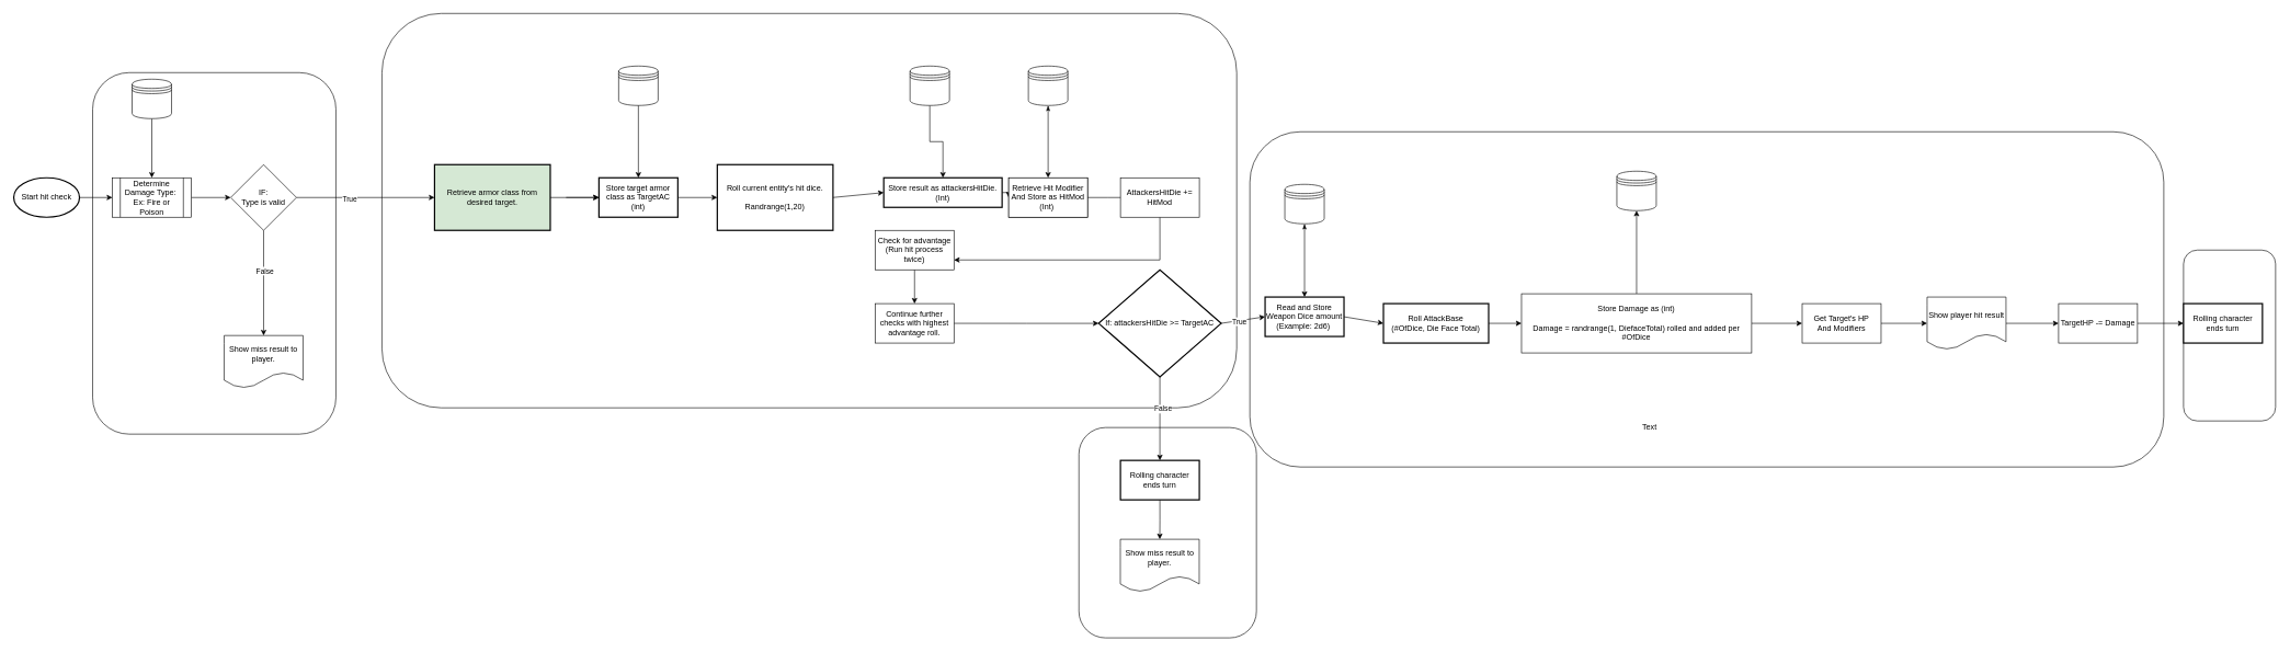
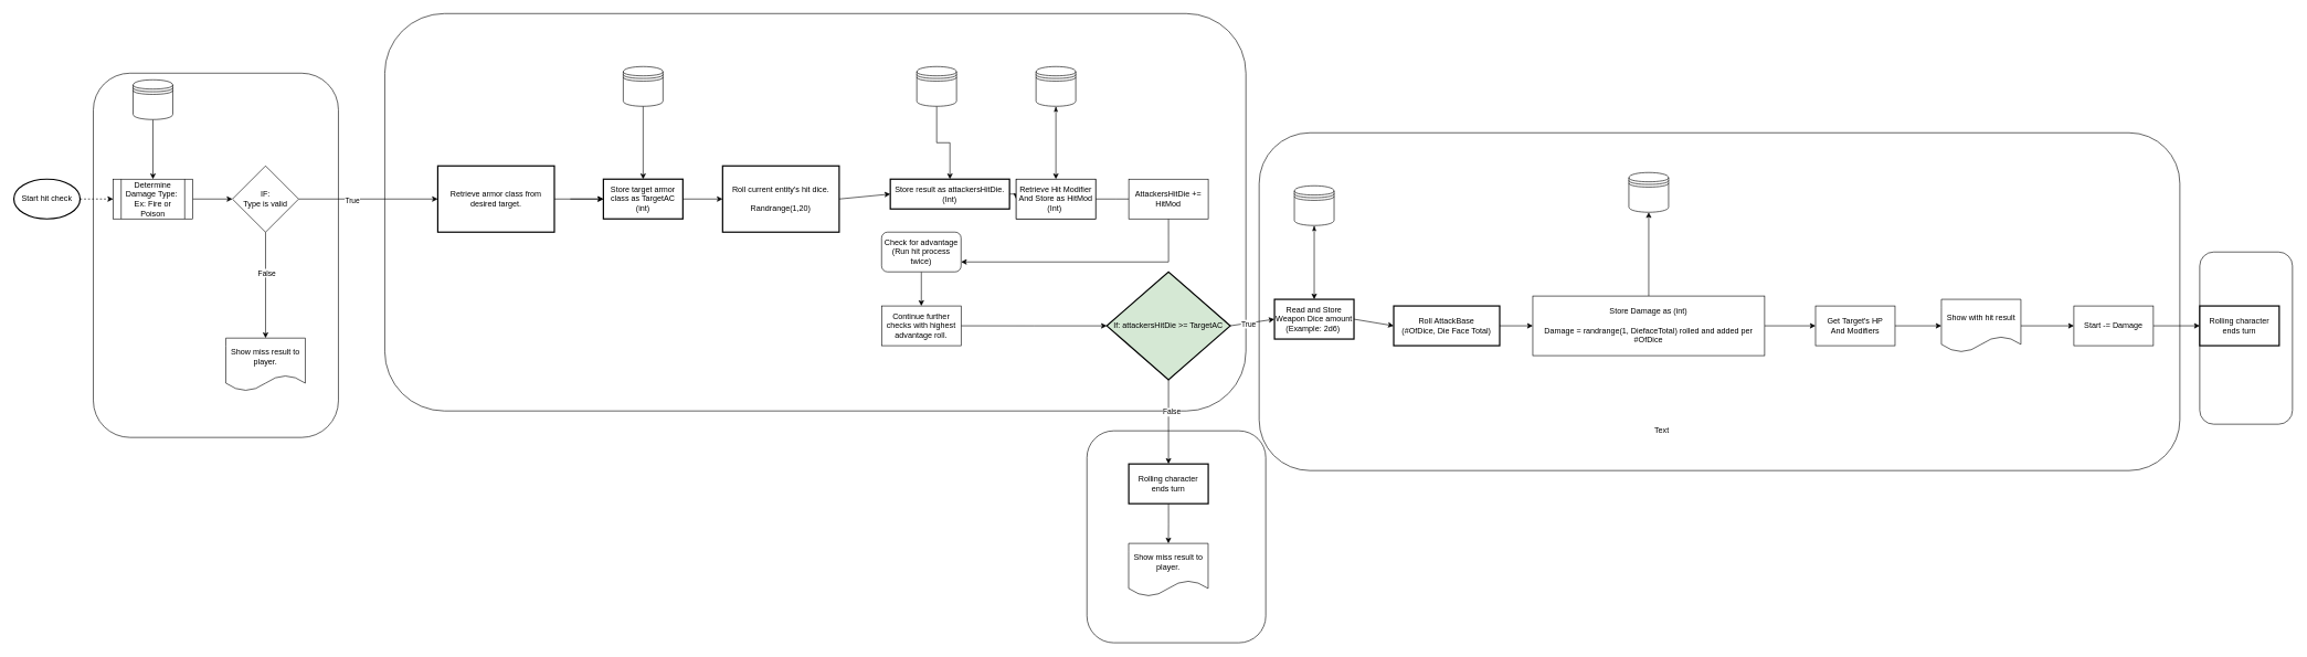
- <mxCell id="9" style="edgeStyle=orthogonalEdgeStyle;rounded=0;orthogonalLoop=1;jettySize=auto;html=1;entryX=0;entryY=0.5;entryDx=0;entryDy=0;startArrow=none;startFill=0;" edge="1" parent="1" source="10" target="55"><mxGeometry relative="1" as="geometry" /></mxCell>
+ <mxCell id="9" style="edgeStyle=orthogonalEdgeStyle;rounded=0;orthogonalLoop=1;jettySize=auto;html=1;entryX=0;entryY=0.5;entryDx=0;entryDy=0;startArrow=none;startFill=0;dashed=1;" edge="1" parent="1" source="10" target="55"><mxGeometry relative="1" as="geometry" /></mxCell>
- <mxCell id="34" value="Retrieve armor class from desired target." style="rounded=0;whiteSpace=wrap;html=1;absoluteArcSize=1;arcSize=14;strokeWidth=2;fillColor=#d5e8d4;" vertex="1" parent="1"><mxGeometry x="660" y="250" width="176" height="100" as="geometry" /></mxCell>
+ <mxCell id="34" value="Retrieve armor class from desired target." style="rounded=0;whiteSpace=wrap;html=1;absoluteArcSize=1;arcSize=14;strokeWidth=2;" vertex="1" parent="1"><mxGeometry x="660" y="250" width="176" height="100" as="geometry" /></mxCell>
- <mxCell id="64" value="Check for advantage&lt;br&gt;(Run hit process twice)" style="rounded=0;whiteSpace=wrap;html=1;" vertex="1" parent="1"><mxGeometry x="1330" y="350" width="120" height="60" as="geometry" /></mxCell>
+ <mxCell id="64" value="Check for advantage&lt;br&gt;(Run hit process twice)" style="whiteSpace=wrap;html=1;rounded=1;" vertex="1" parent="1"><mxGeometry x="1330" y="350" width="120" height="60" as="geometry" /></mxCell>
- <mxCell id="53" value="Show player hit result" style="shape=document;whiteSpace=wrap;html=1;boundedLbl=1;" vertex="1" parent="1"><mxGeometry x="2930" y="451.45" width="120" height="80" as="geometry" /></mxCell>
+ <mxCell id="53" value="Show with hit result" style="shape=document;whiteSpace=wrap;html=1;boundedLbl=1;" vertex="1" parent="1"><mxGeometry x="2930" y="451.45" width="120" height="80" as="geometry" /></mxCell>
- <mxCell id="12" value="If: attackersHitDie &amp;gt;= TargetAC" style="rhombus;whiteSpace=wrap;html=1;rounded=0;strokeWidth=2;rotation=0;direction=south;" parent="1" vertex="1"><mxGeometry x="1670" y="410" width="186.32" height="162.91" as="geometry" /></mxCell>
+ <mxCell id="12" value="If: attackersHitDie &amp;gt;= TargetAC" style="rhombus;whiteSpace=wrap;html=1;rounded=0;strokeWidth=2;rotation=0;direction=south;fillColor=#d5e8d4;" parent="1" vertex="1"><mxGeometry x="1670" y="410" width="186.32" height="162.91" as="geometry" /></mxCell>
- <mxCell id="29" value="TargetHP -= Damage" style="whiteSpace=wrap;html=1;rounded=0;" parent="1" vertex="1"><mxGeometry x="3130" y="461.45" width="120" height="60" as="geometry" /></mxCell>
+ <mxCell id="29" value="Start -= Damage" style="whiteSpace=wrap;html=1;rounded=0;" parent="1" vertex="1"><mxGeometry x="3130" y="461.45" width="120" height="60" as="geometry" /></mxCell>
